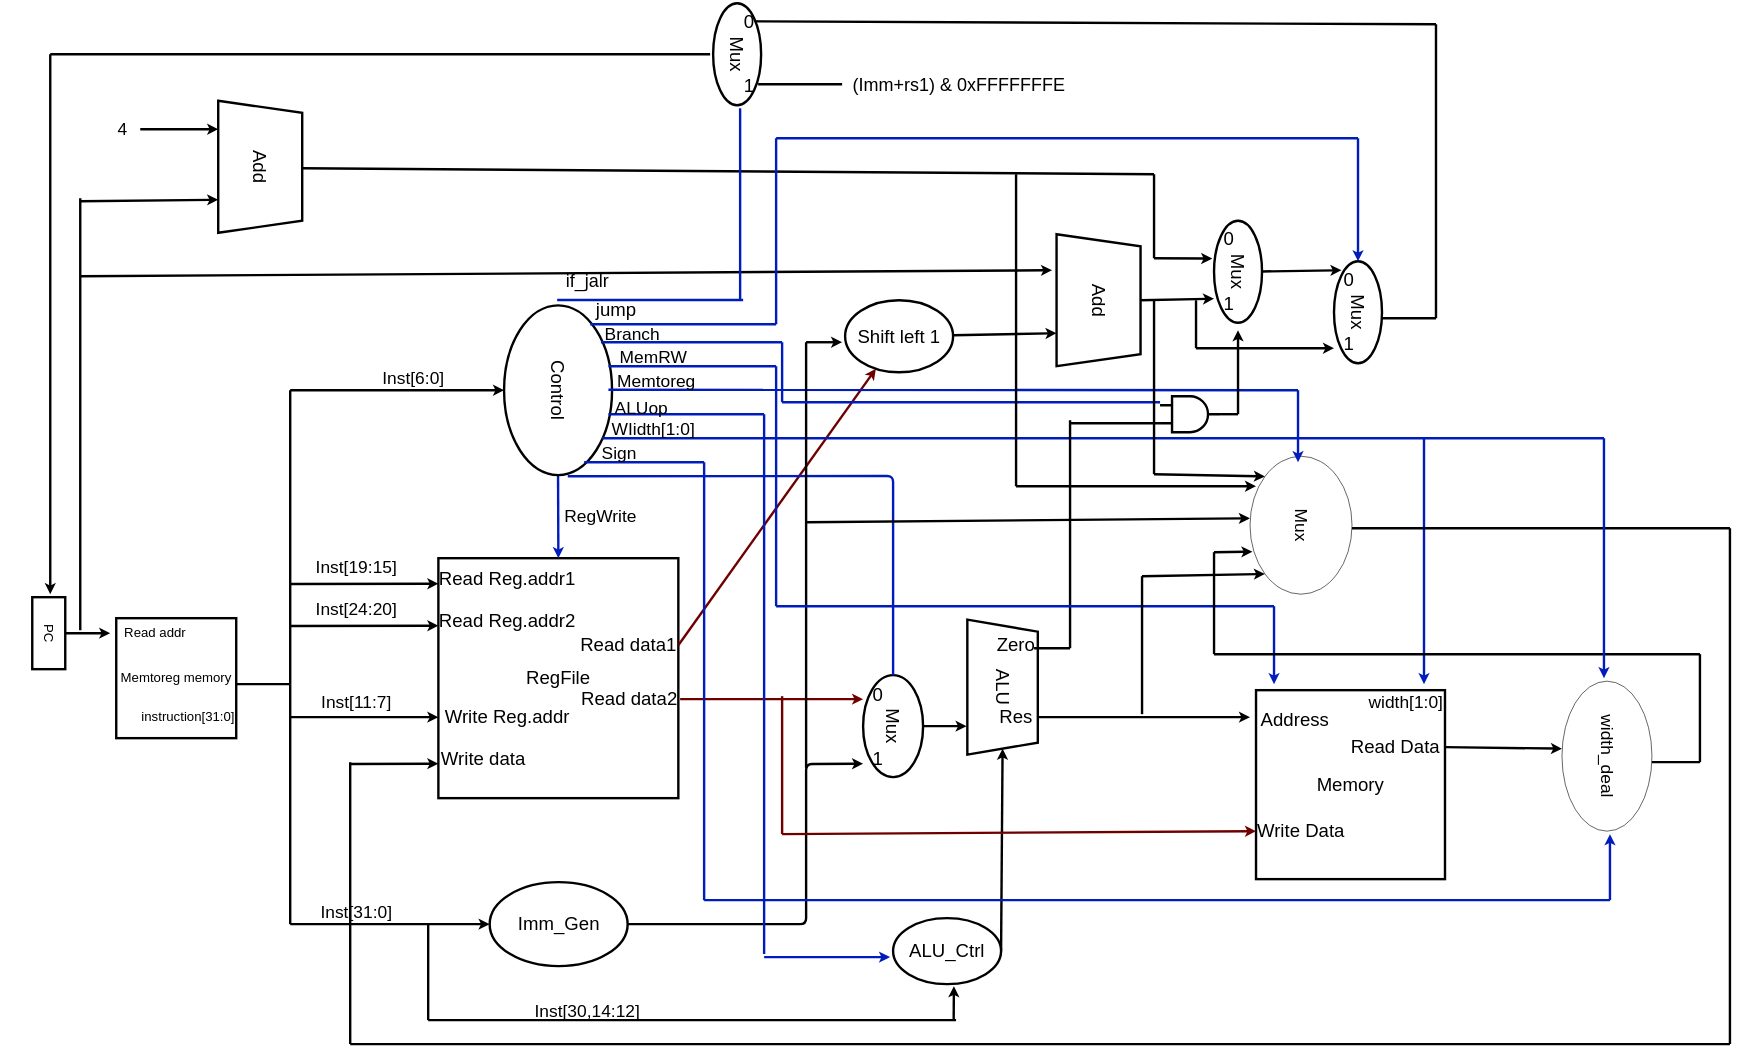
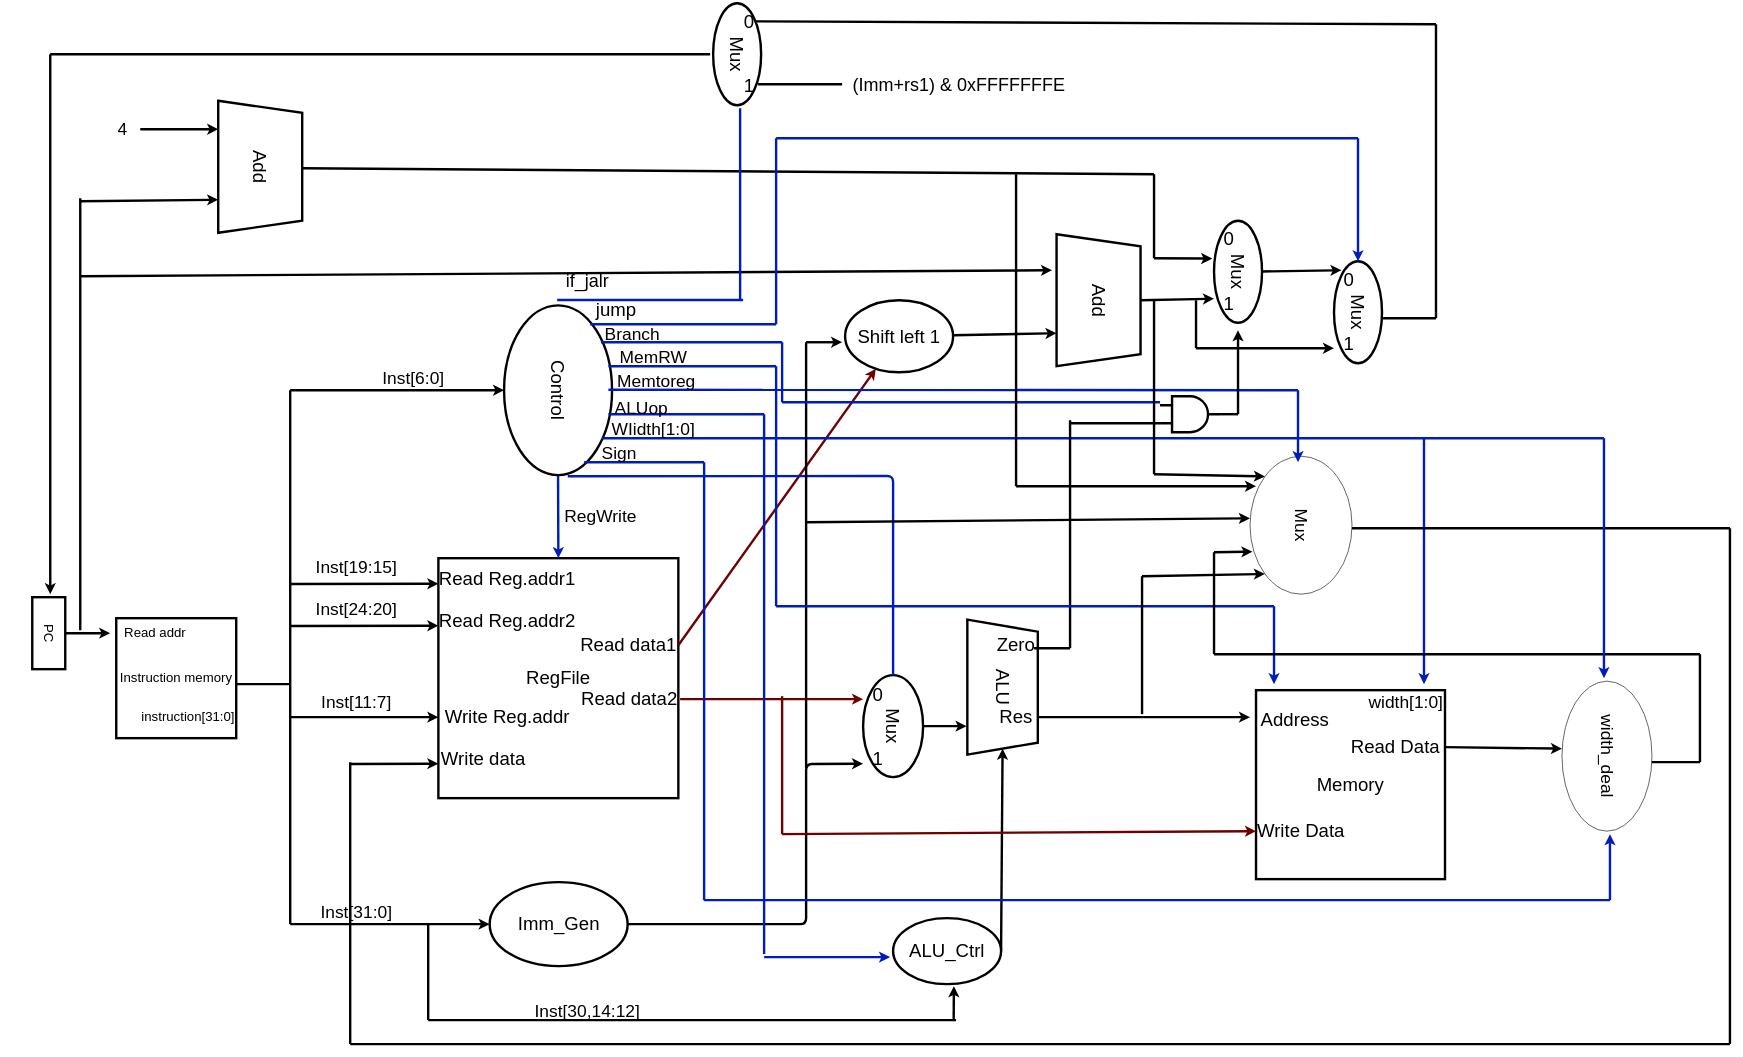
- <mxCell id="4" value="&lt;font&gt;Memtoreg memory&lt;/font&gt;" style="whiteSpace=wrap;html=1;aspect=fixed;fontSize=22;fontColor=#000000;strokeWidth=4;" parent="1" vertex="1"><mxGeometry x="193" y="1030" width="200" height="200" as="geometry" /></mxCell>
+ <mxCell id="4" value="&lt;font&gt;Instruction memory&lt;/font&gt;" style="whiteSpace=wrap;html=1;aspect=fixed;fontSize=22;fontColor=#000000;strokeWidth=4;" parent="1" vertex="1"><mxGeometry x="193" y="1030" width="200" height="200" as="geometry" /></mxCell>
